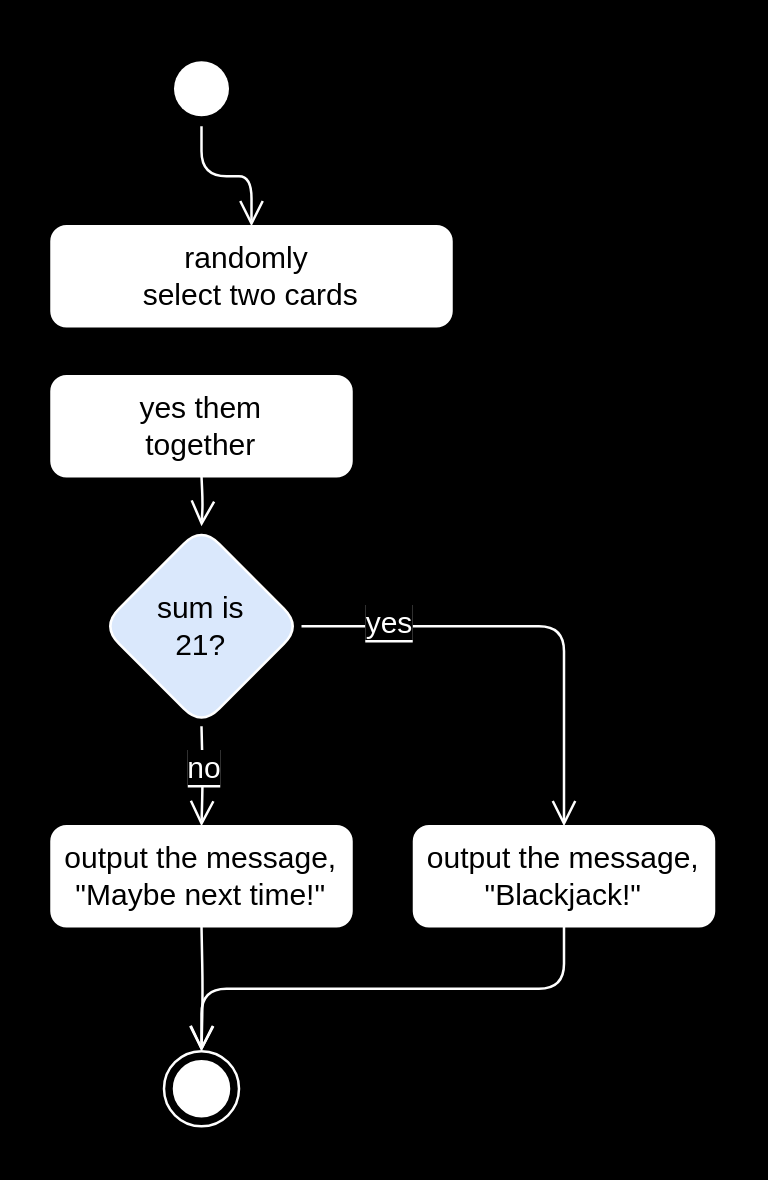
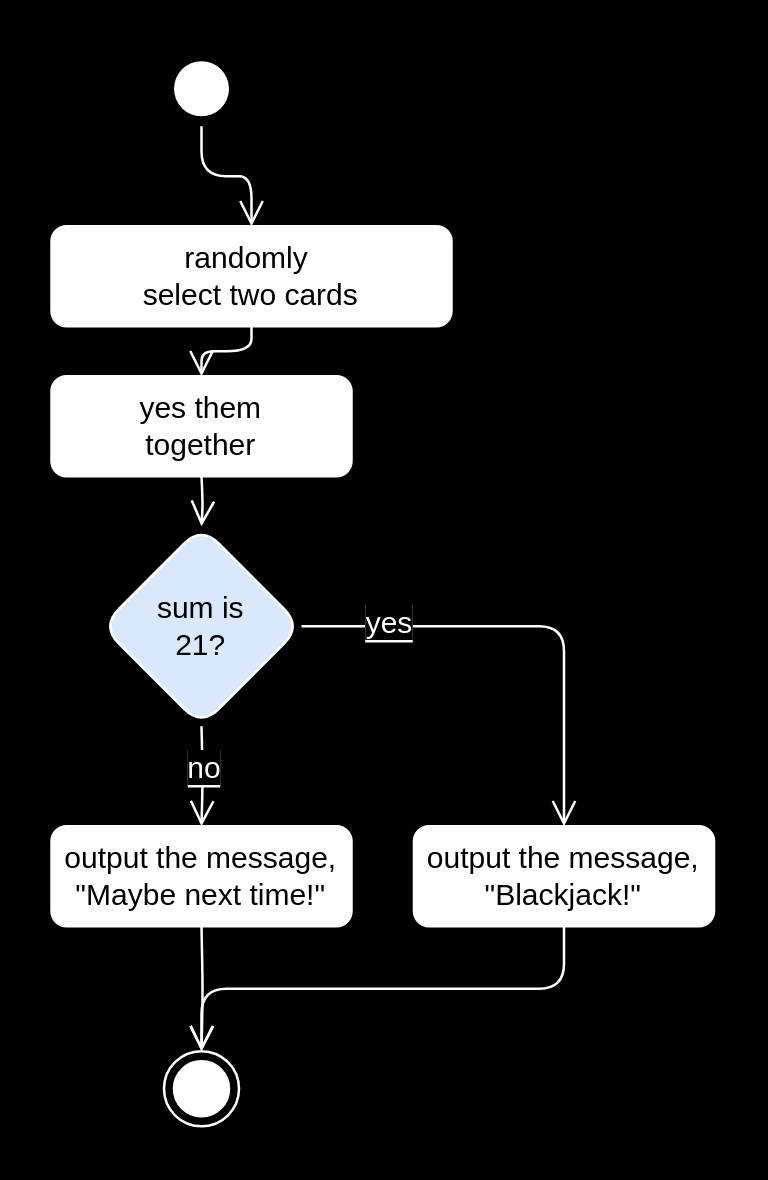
+ <mxCell id="5" value="" style="edgeStyle=orthogonalEdgeStyle;html=1;verticalAlign=bottom;endArrow=open;endSize=8;strokeColor=#FFFFFF;" edge="1" parent="1" source="4" target="6"><mxGeometry relative="1" as="geometry"><mxPoint x="80" y="180" as="targetPoint" /><mxPoint x="80" y="120" as="sourcePoint" /></mxGeometry></mxCell>
